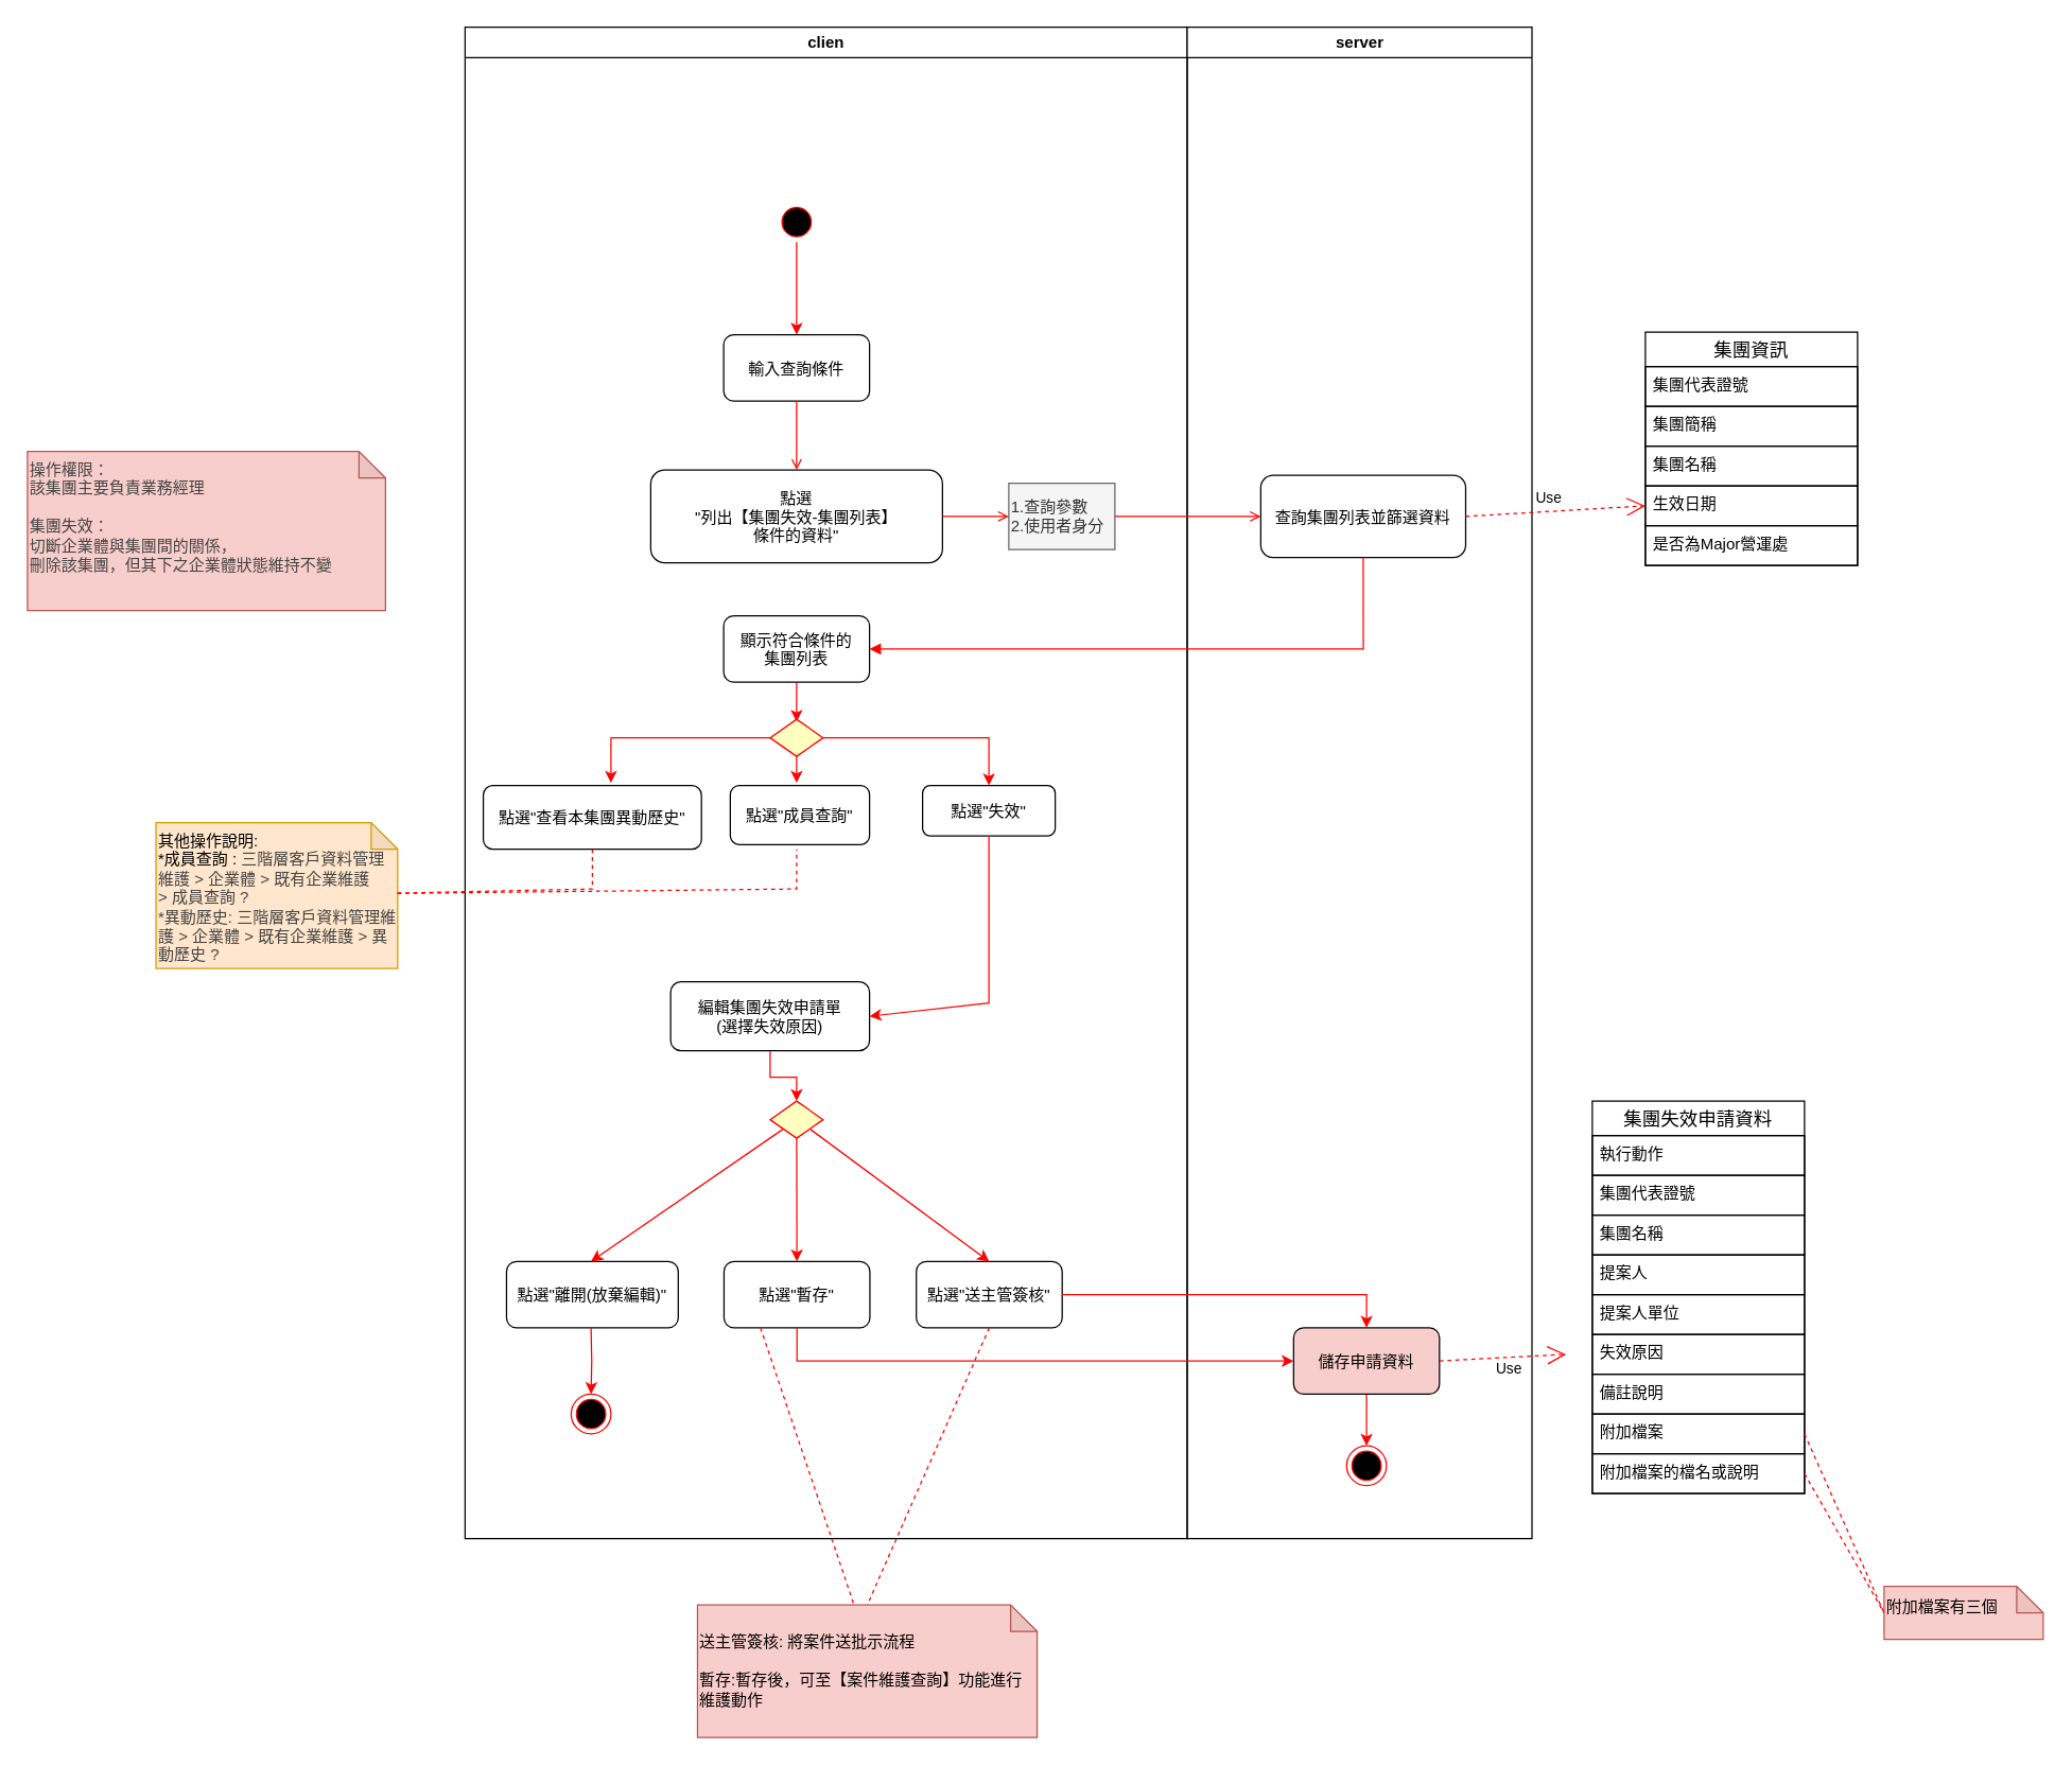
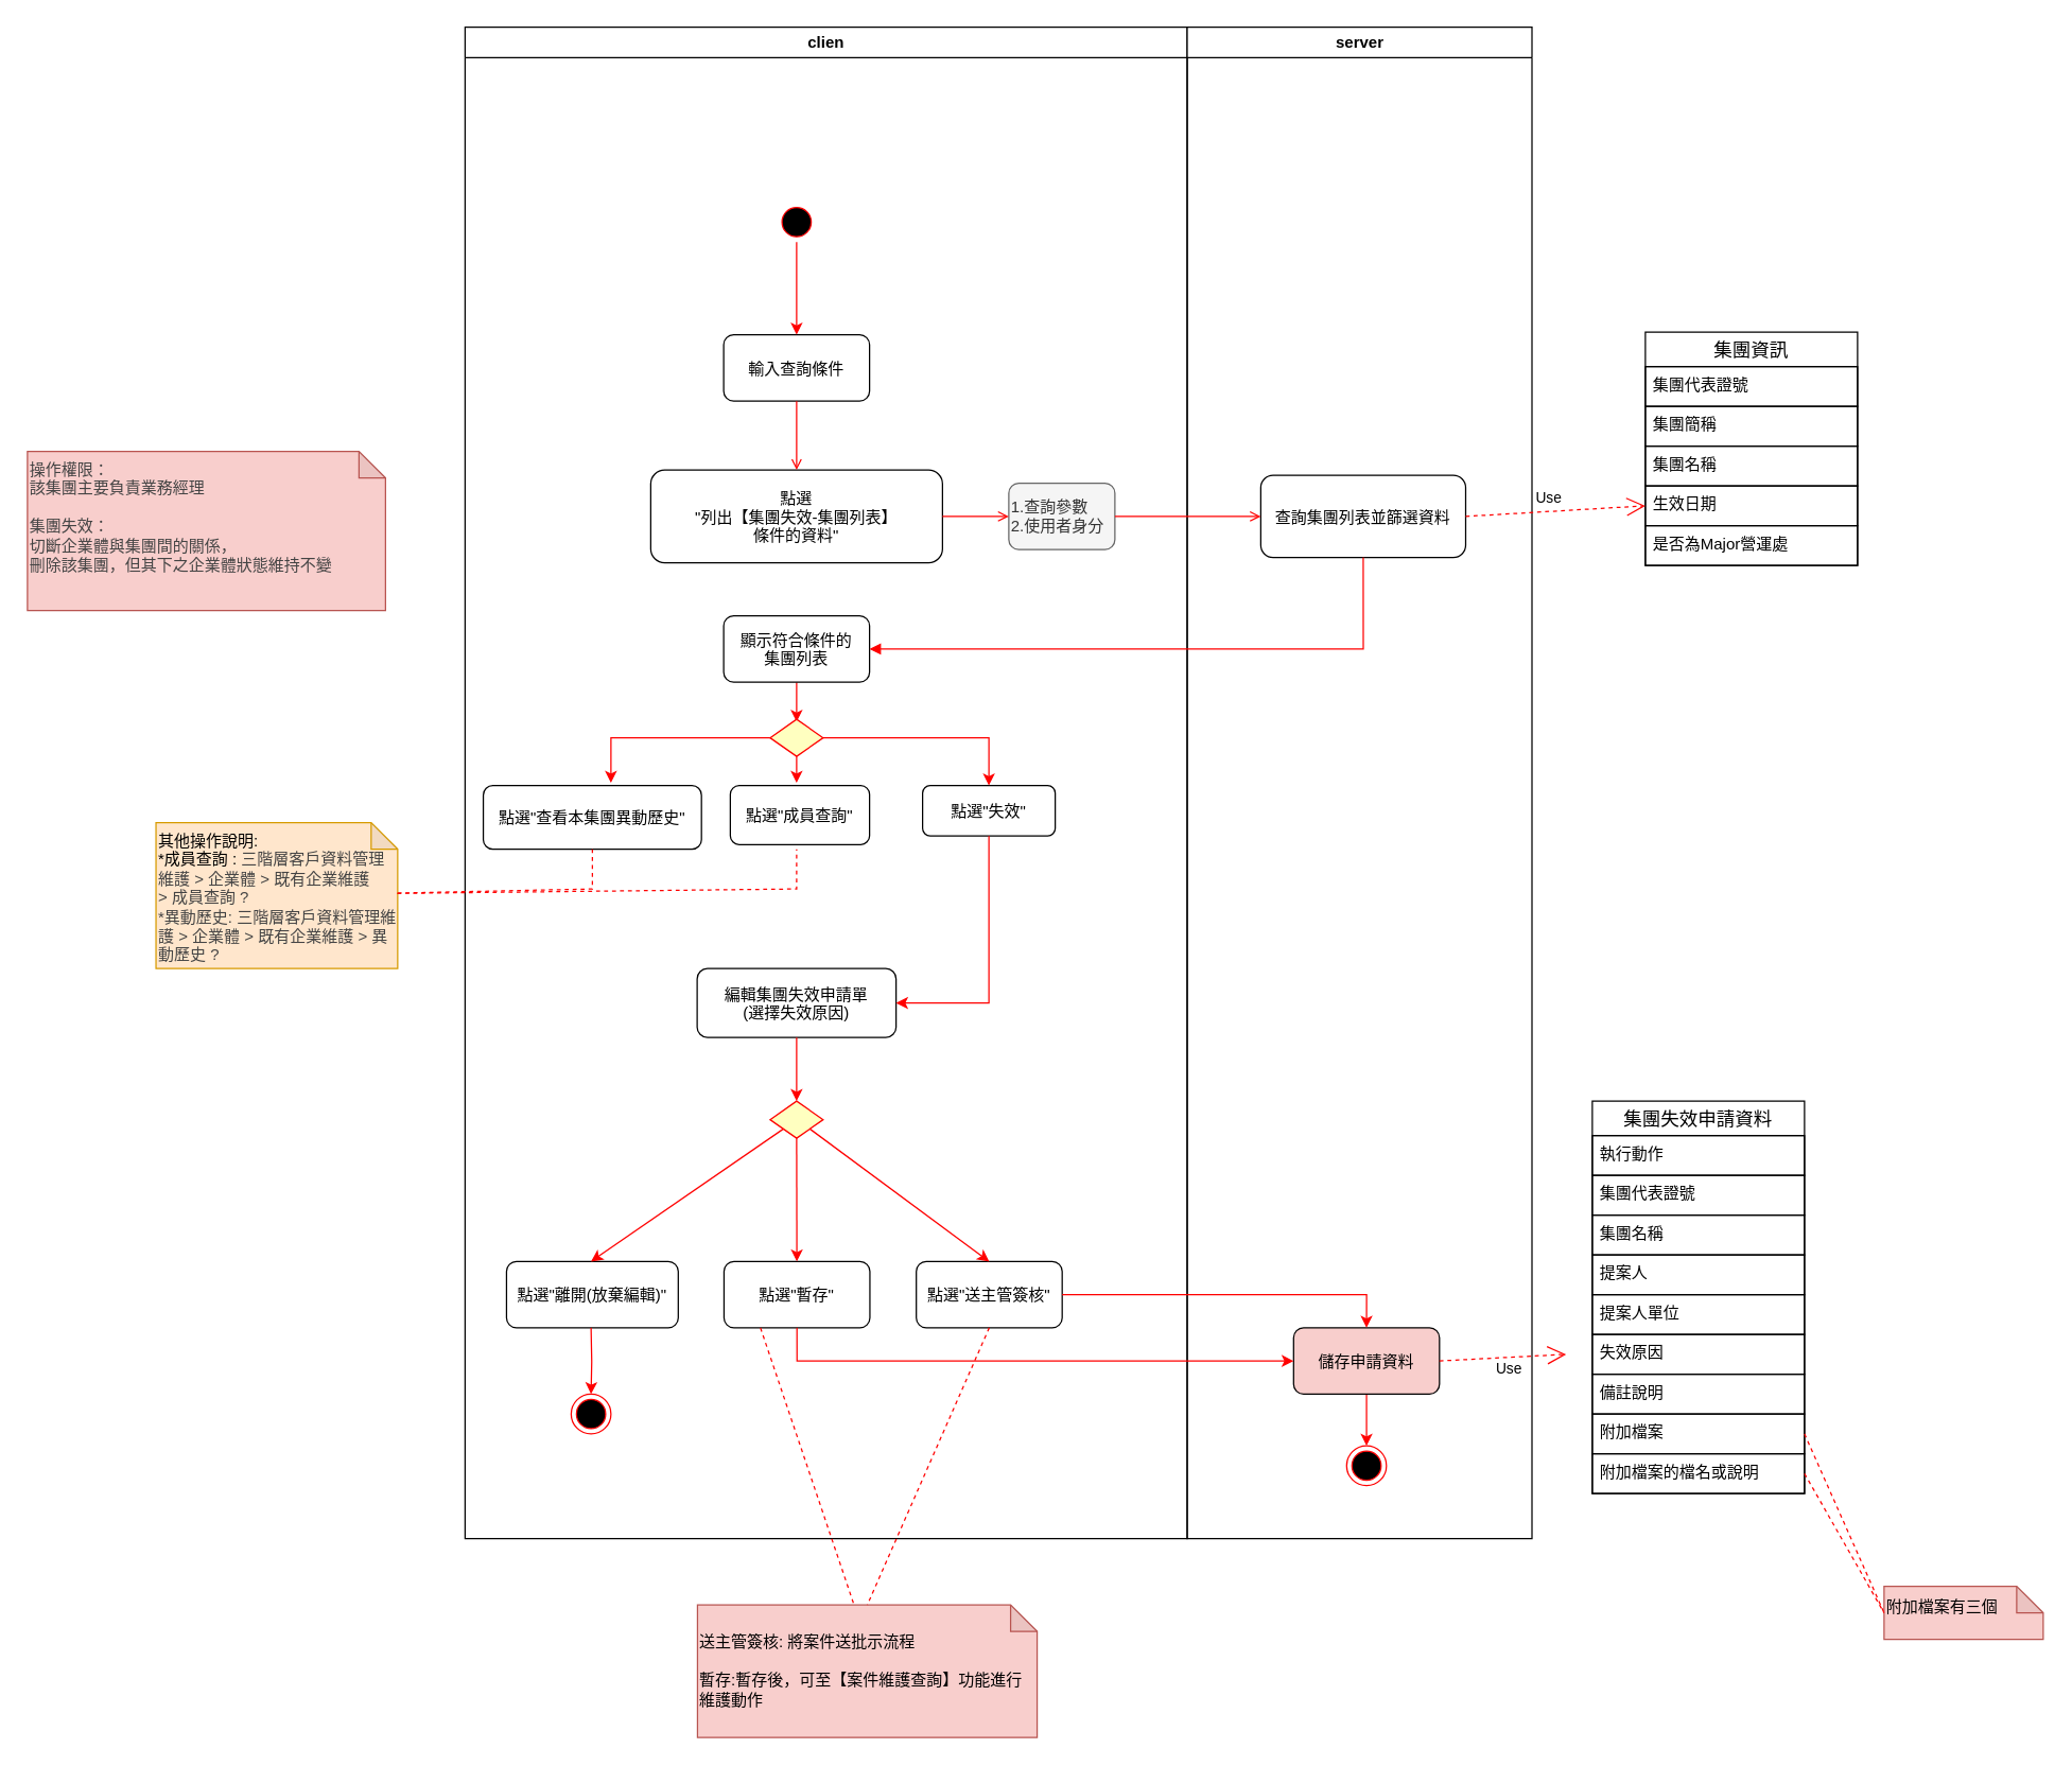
- <mxCell id="9" value="1.查詢參數&lt;br&gt;2.使用者身分" style="html=1;rounded=0;align=left;fillColor=#f5f5f5;strokeColor=#666666;fontColor=#333333;" vertex="1" parent="2"><mxGeometry x="410" y="344" width="80" height="50" as="geometry" /></mxCell>
+ <mxCell id="9" value="1.查詢參數&lt;br&gt;2.使用者身分" style="html=1;align=left;fillColor=#f5f5f5;strokeColor=#666666;fontColor=#333333;rounded=1;" vertex="1" parent="2"><mxGeometry x="410" y="344" width="80" height="50" as="geometry" /></mxCell>
- <mxCell id="13" value="編輯集團失效申請單&#10;(選擇失效原因)" style="rounded=1;" vertex="1" parent="2"><mxGeometry x="155" y="720" width="150" height="52" as="geometry" /></mxCell>
+ <mxCell id="13" value="編輯集團失效申請單&#10;(選擇失效原因)" style="rounded=1;" vertex="1" parent="2"><mxGeometry x="175" y="710" width="150" height="52" as="geometry" /></mxCell>
